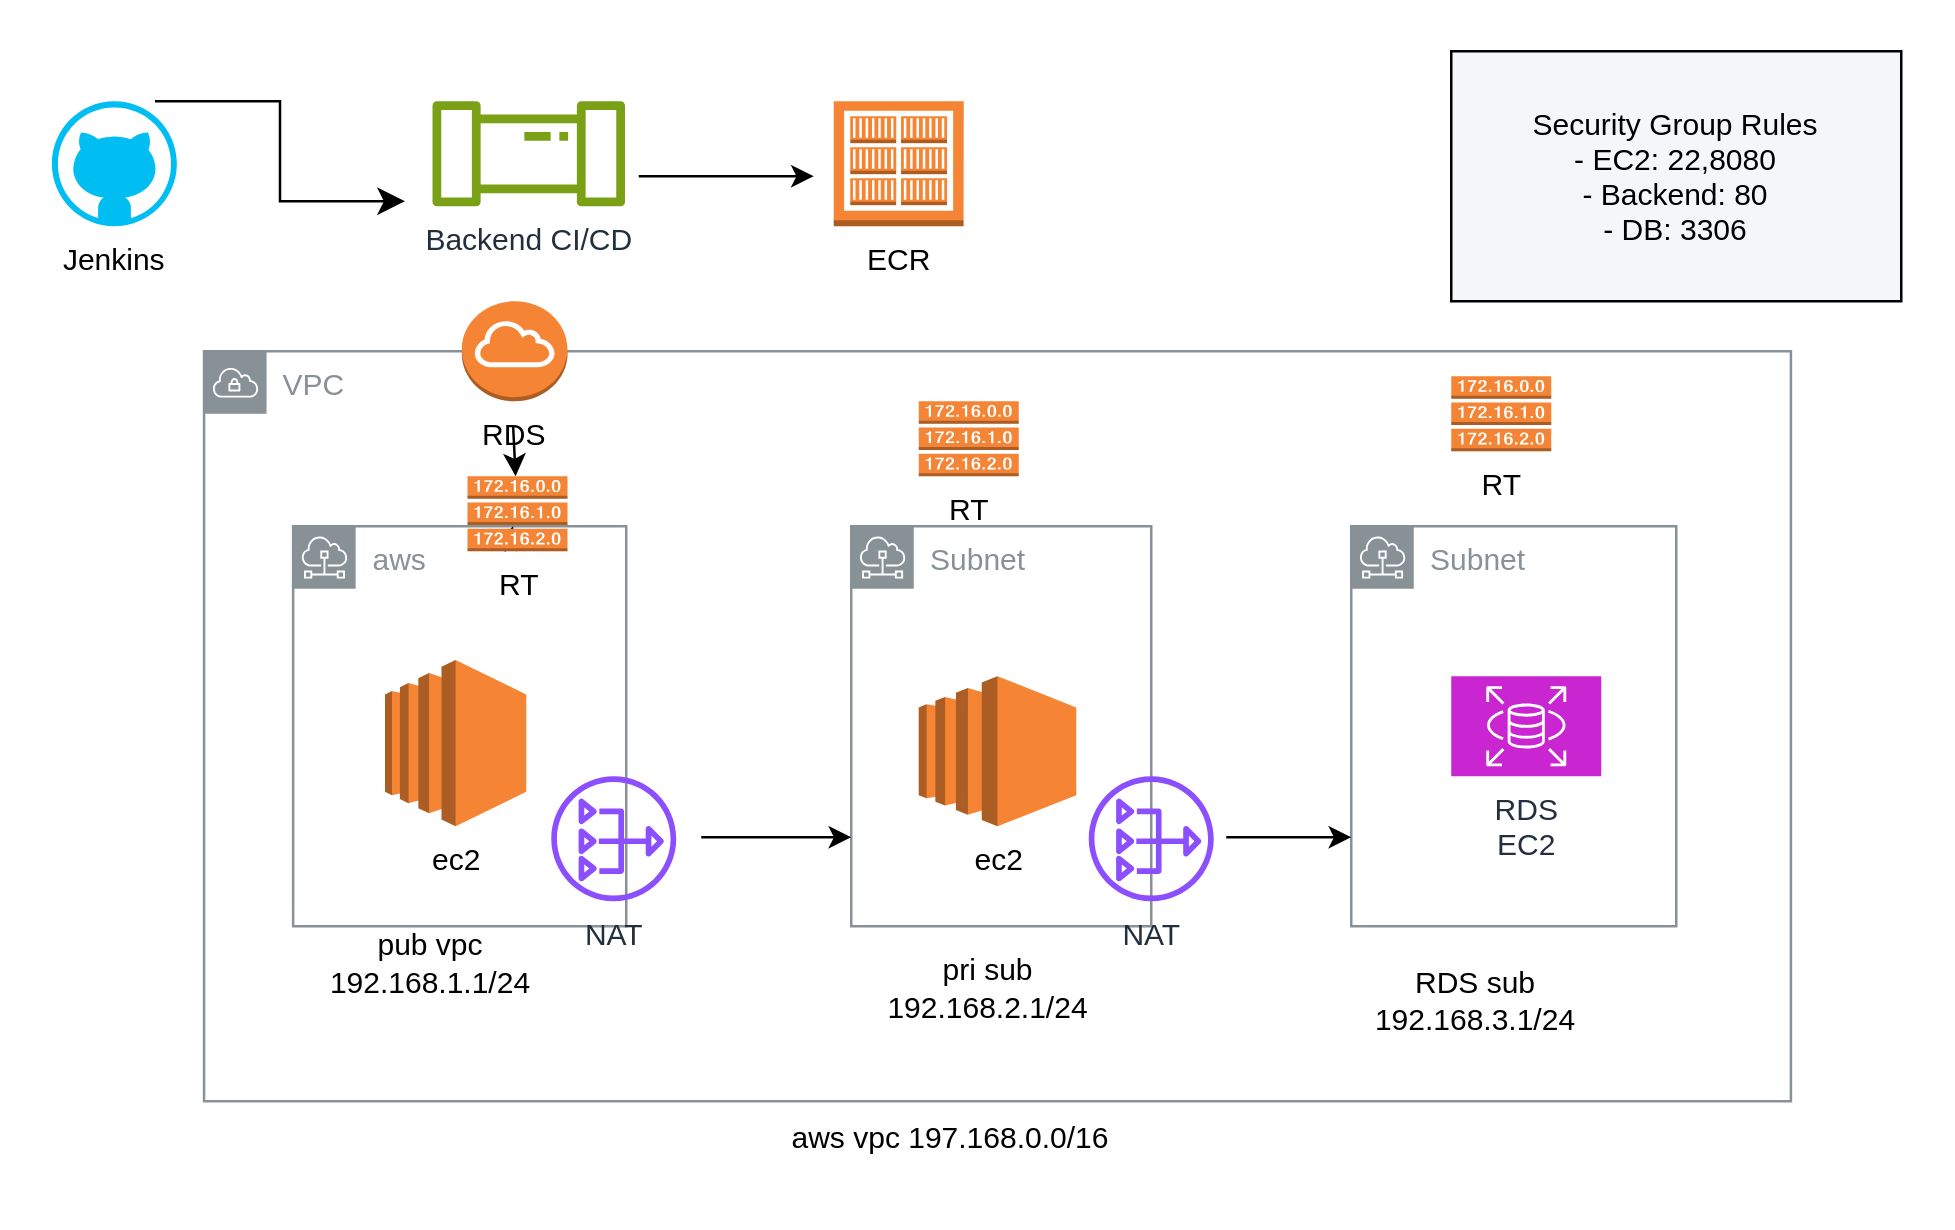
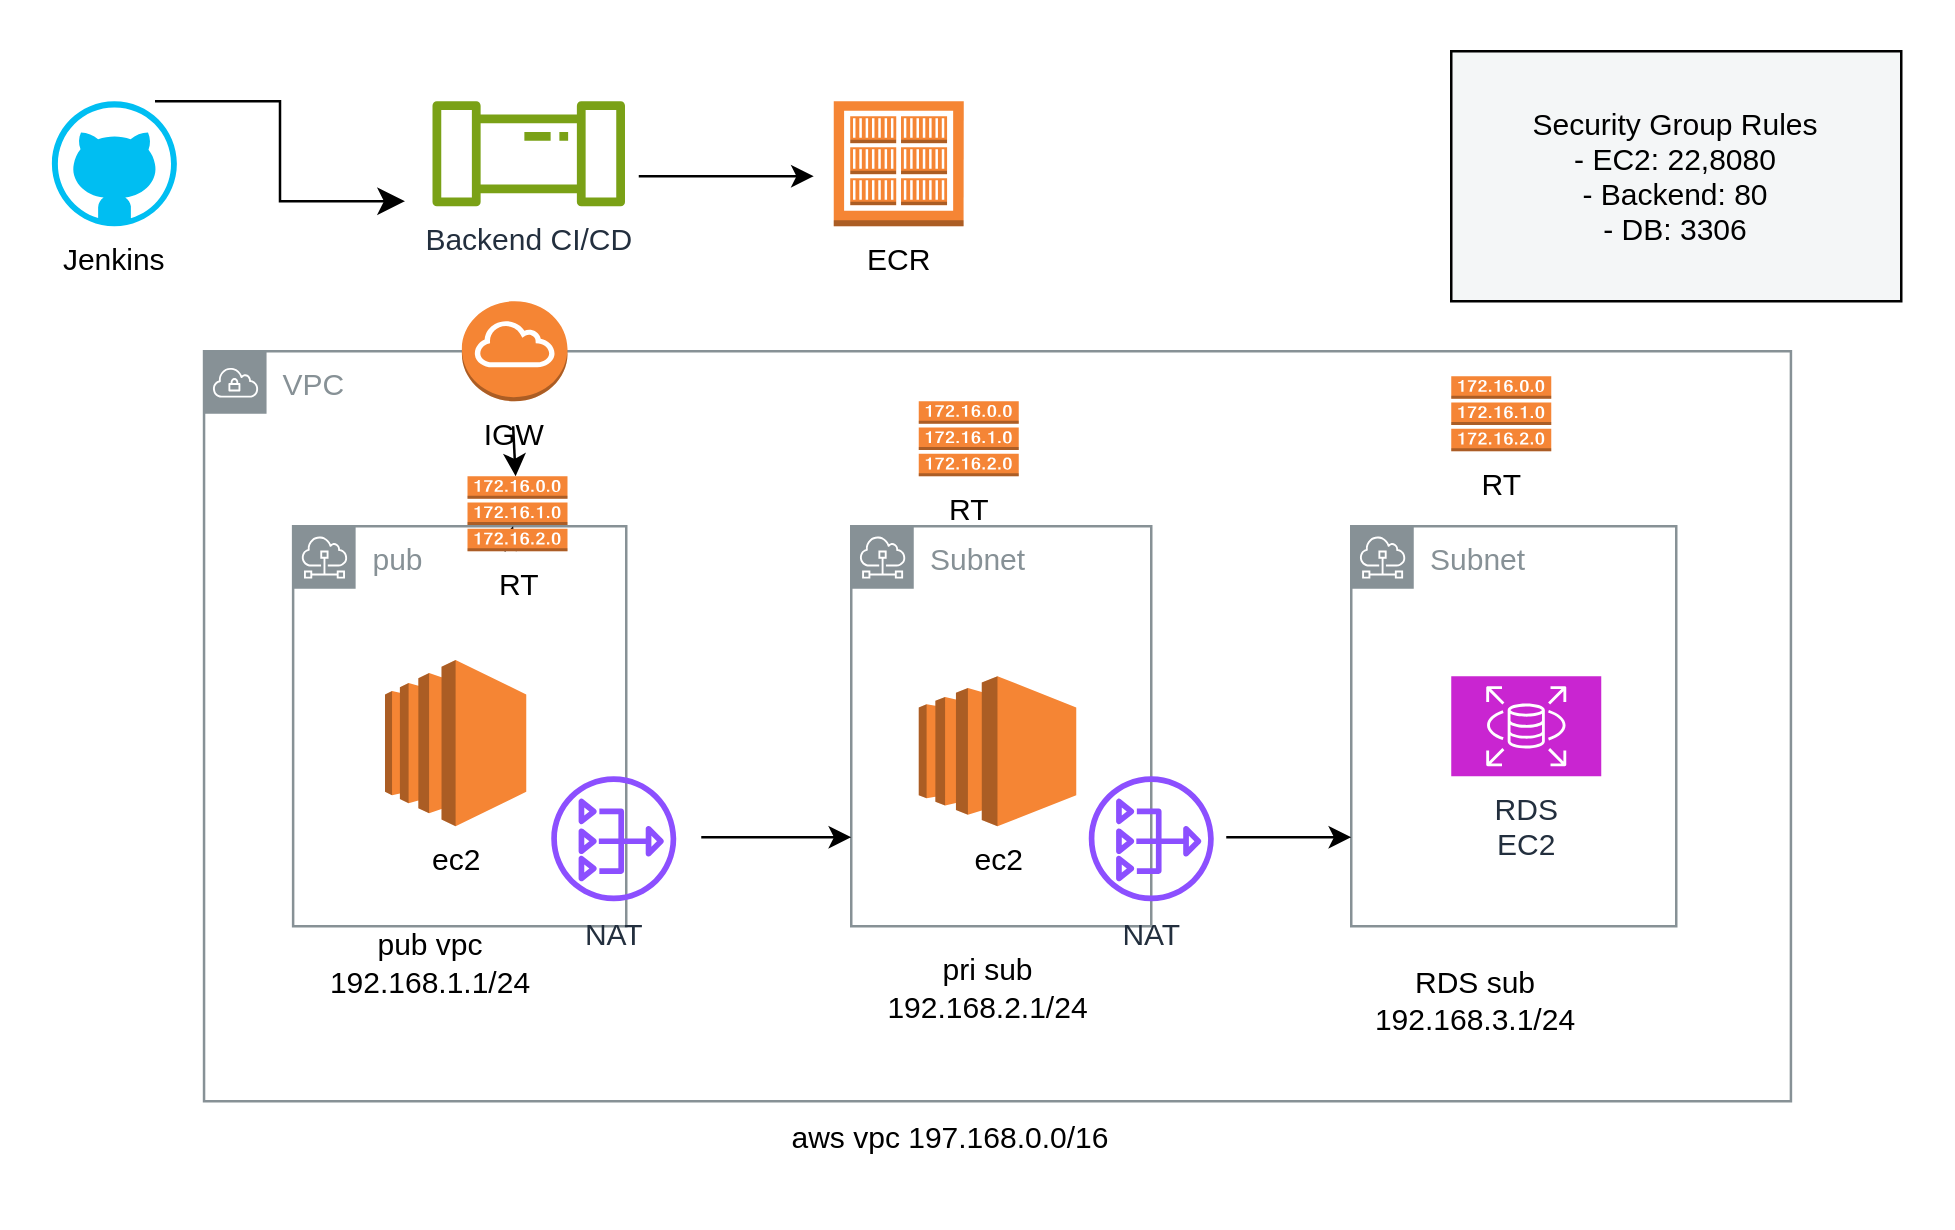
- <mxCell id="13" value="RDS" style="outlineConnect=0;dashed=0;verticalLabelPosition=bottom;verticalAlign=top;align=center;html=1;shape=mxgraph.aws3.internet_gateway;fillColor=#F58534;gradientColor=none;" parent="1" vertex="1"><mxGeometry x="184.25" y="120" width="42.25" height="40" as="geometry" /></mxCell>
+ <mxCell id="13" value="IGW" style="outlineConnect=0;dashed=0;verticalLabelPosition=bottom;verticalAlign=top;align=center;html=1;shape=mxgraph.aws3.internet_gateway;fillColor=#F58534;gradientColor=none;" parent="1" vertex="1"><mxGeometry x="184.25" y="120" width="42.25" height="40" as="geometry" /></mxCell>
- <mxCell id="5" value="aws&amp;nbsp;" style="sketch=0;outlineConnect=0;gradientColor=none;html=1;whiteSpace=wrap;fontSize=12;fontStyle=0;shape=mxgraph.aws4.group;grIcon=mxgraph.aws4.group_subnet;strokeColor=#879196;fillColor=none;verticalAlign=top;align=left;spacingLeft=30;fontColor=#879196;dashed=0;" parent="1" vertex="1"><mxGeometry x="116.75" y="210" width="133.25" height="160" as="geometry" /></mxCell>
+ <mxCell id="5" value="pub&amp;nbsp;" style="sketch=0;outlineConnect=0;gradientColor=none;html=1;whiteSpace=wrap;fontSize=12;fontStyle=0;shape=mxgraph.aws4.group;grIcon=mxgraph.aws4.group_subnet;strokeColor=#879196;fillColor=none;verticalAlign=top;align=left;spacingLeft=30;fontColor=#879196;dashed=0;" parent="1" vertex="1"><mxGeometry x="116.75" y="210" width="133.25" height="160" as="geometry" /></mxCell>
